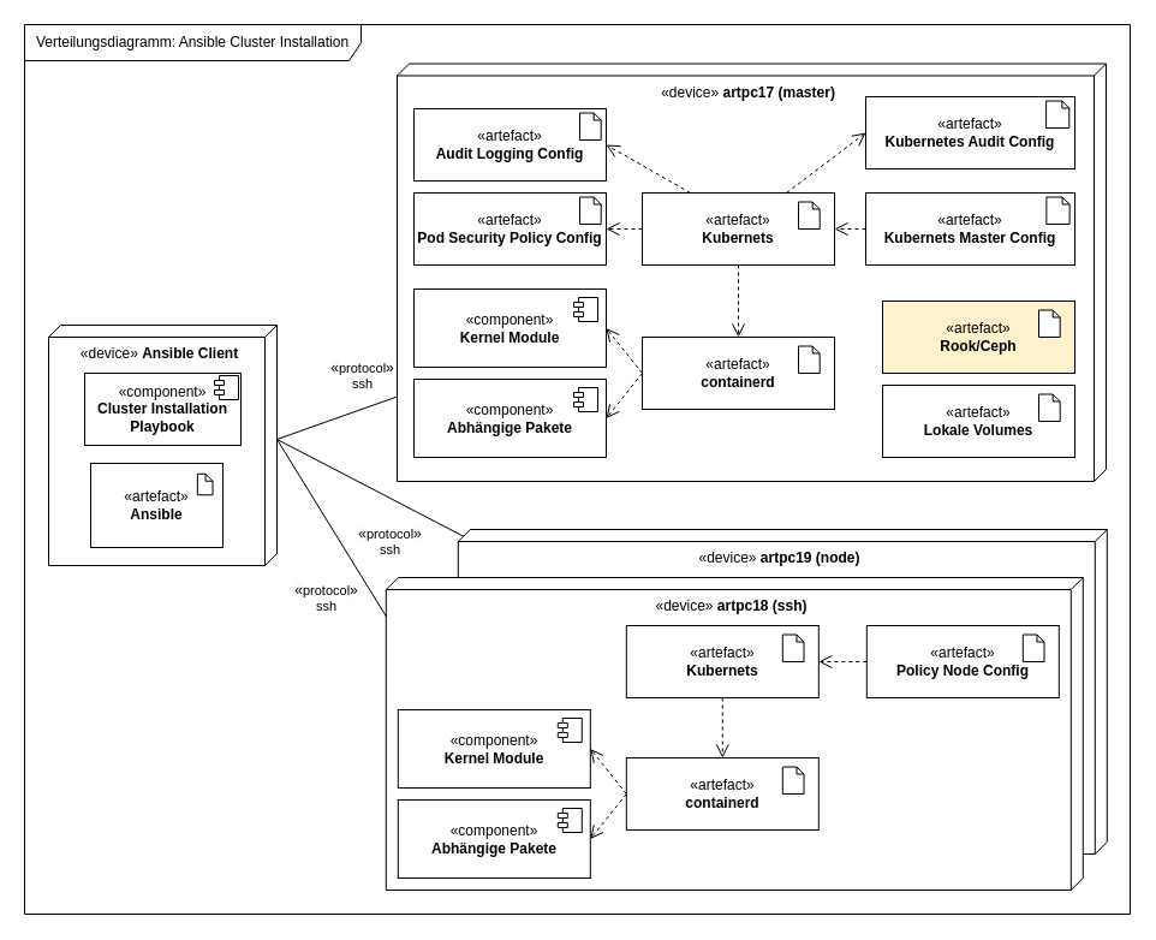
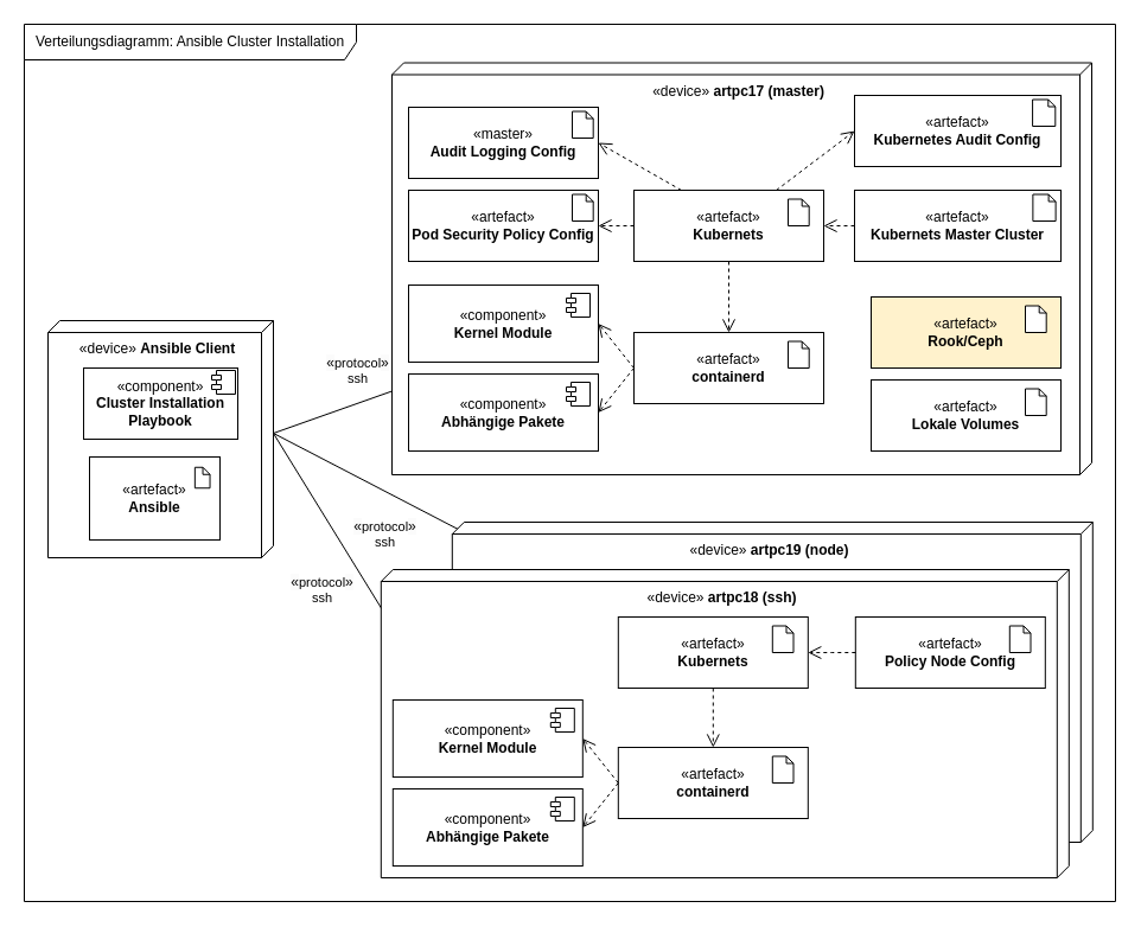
- <mxCell id="58" value="«artefact»&lt;br&gt;&lt;b&gt;Audit Logging Config&lt;/b&gt;" style="html=1;dropTarget=0;whiteSpace=wrap;" parent="57" vertex="1"><mxGeometry width="160" height="60" as="geometry" /></mxCell>
+ <mxCell id="58" value="«master»&lt;br&gt;&lt;b&gt;Audit Logging Config&lt;/b&gt;" style="html=1;dropTarget=0;whiteSpace=wrap;" parent="57" vertex="1"><mxGeometry width="160" height="60" as="geometry" /></mxCell>
- <mxCell id="45" value="«artefact»&lt;br&gt;&lt;b&gt;Kubernets Master Config&lt;/b&gt;" style="html=1;dropTarget=0;whiteSpace=wrap;" parent="44" vertex="1"><mxGeometry width="174" height="60" as="geometry" /></mxCell>
+ <mxCell id="45" value="«artefact»&lt;br&gt;&lt;b&gt;Kubernets Master Cluster&lt;/b&gt;" style="html=1;dropTarget=0;whiteSpace=wrap;" parent="44" vertex="1"><mxGeometry width="174" height="60" as="geometry" /></mxCell>
